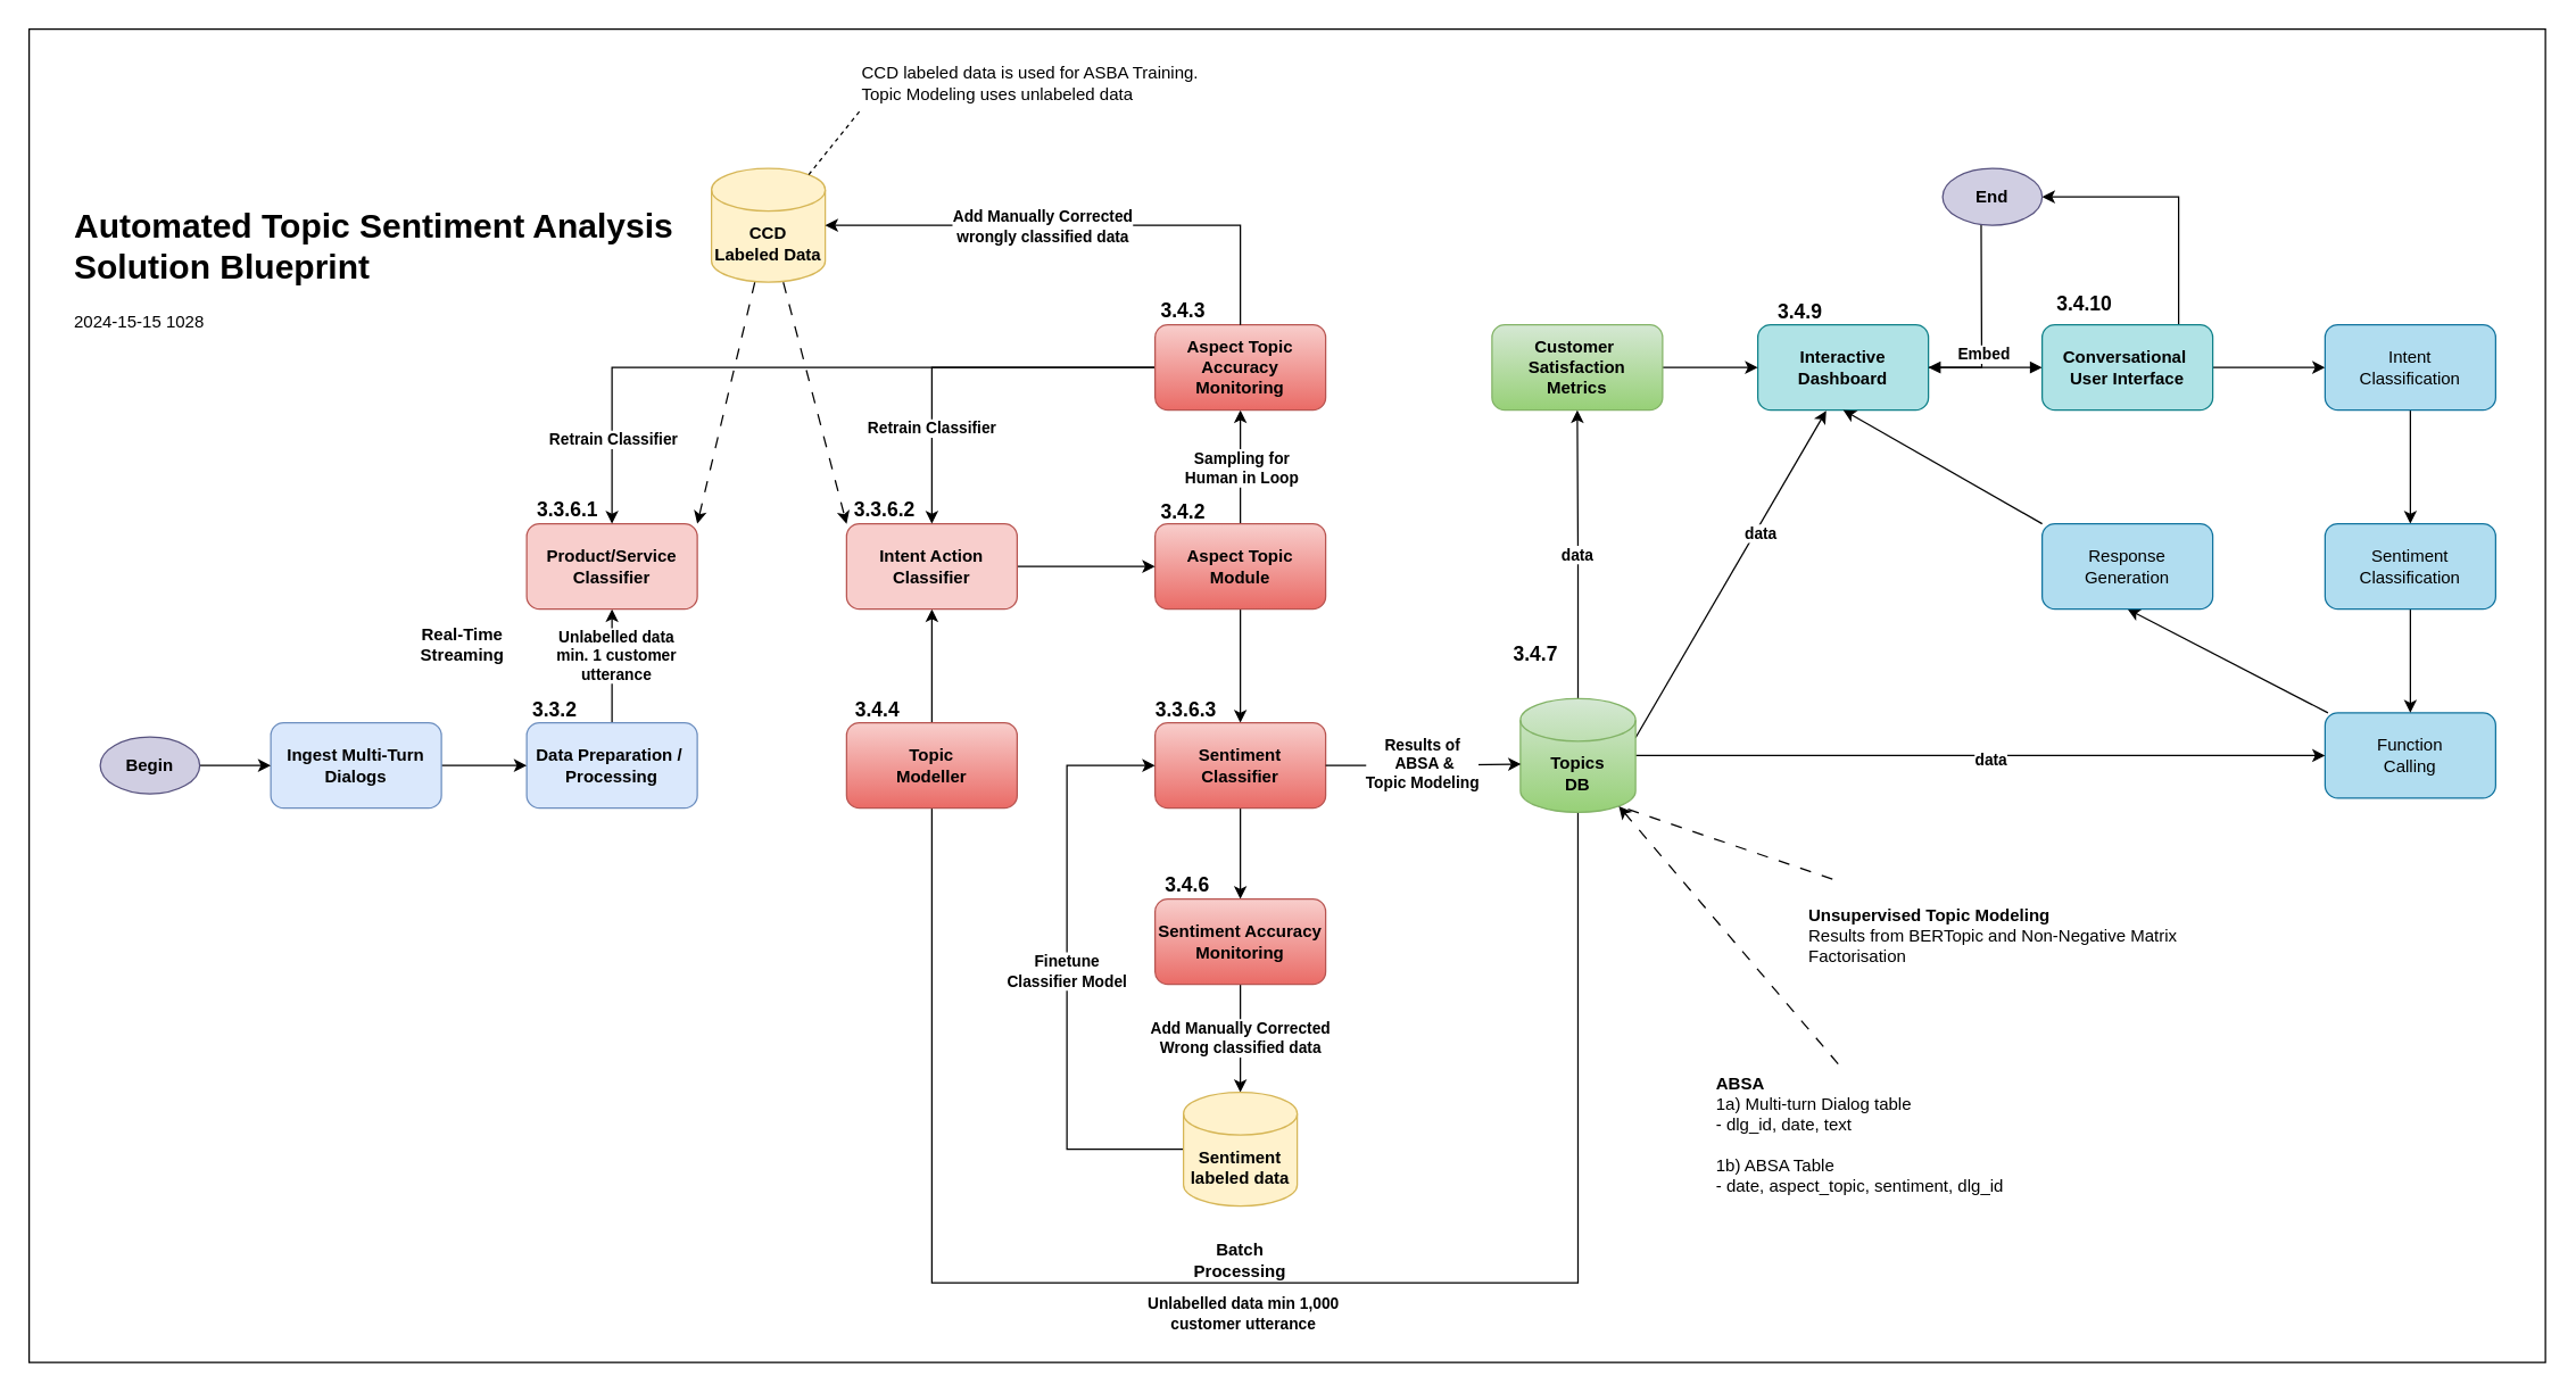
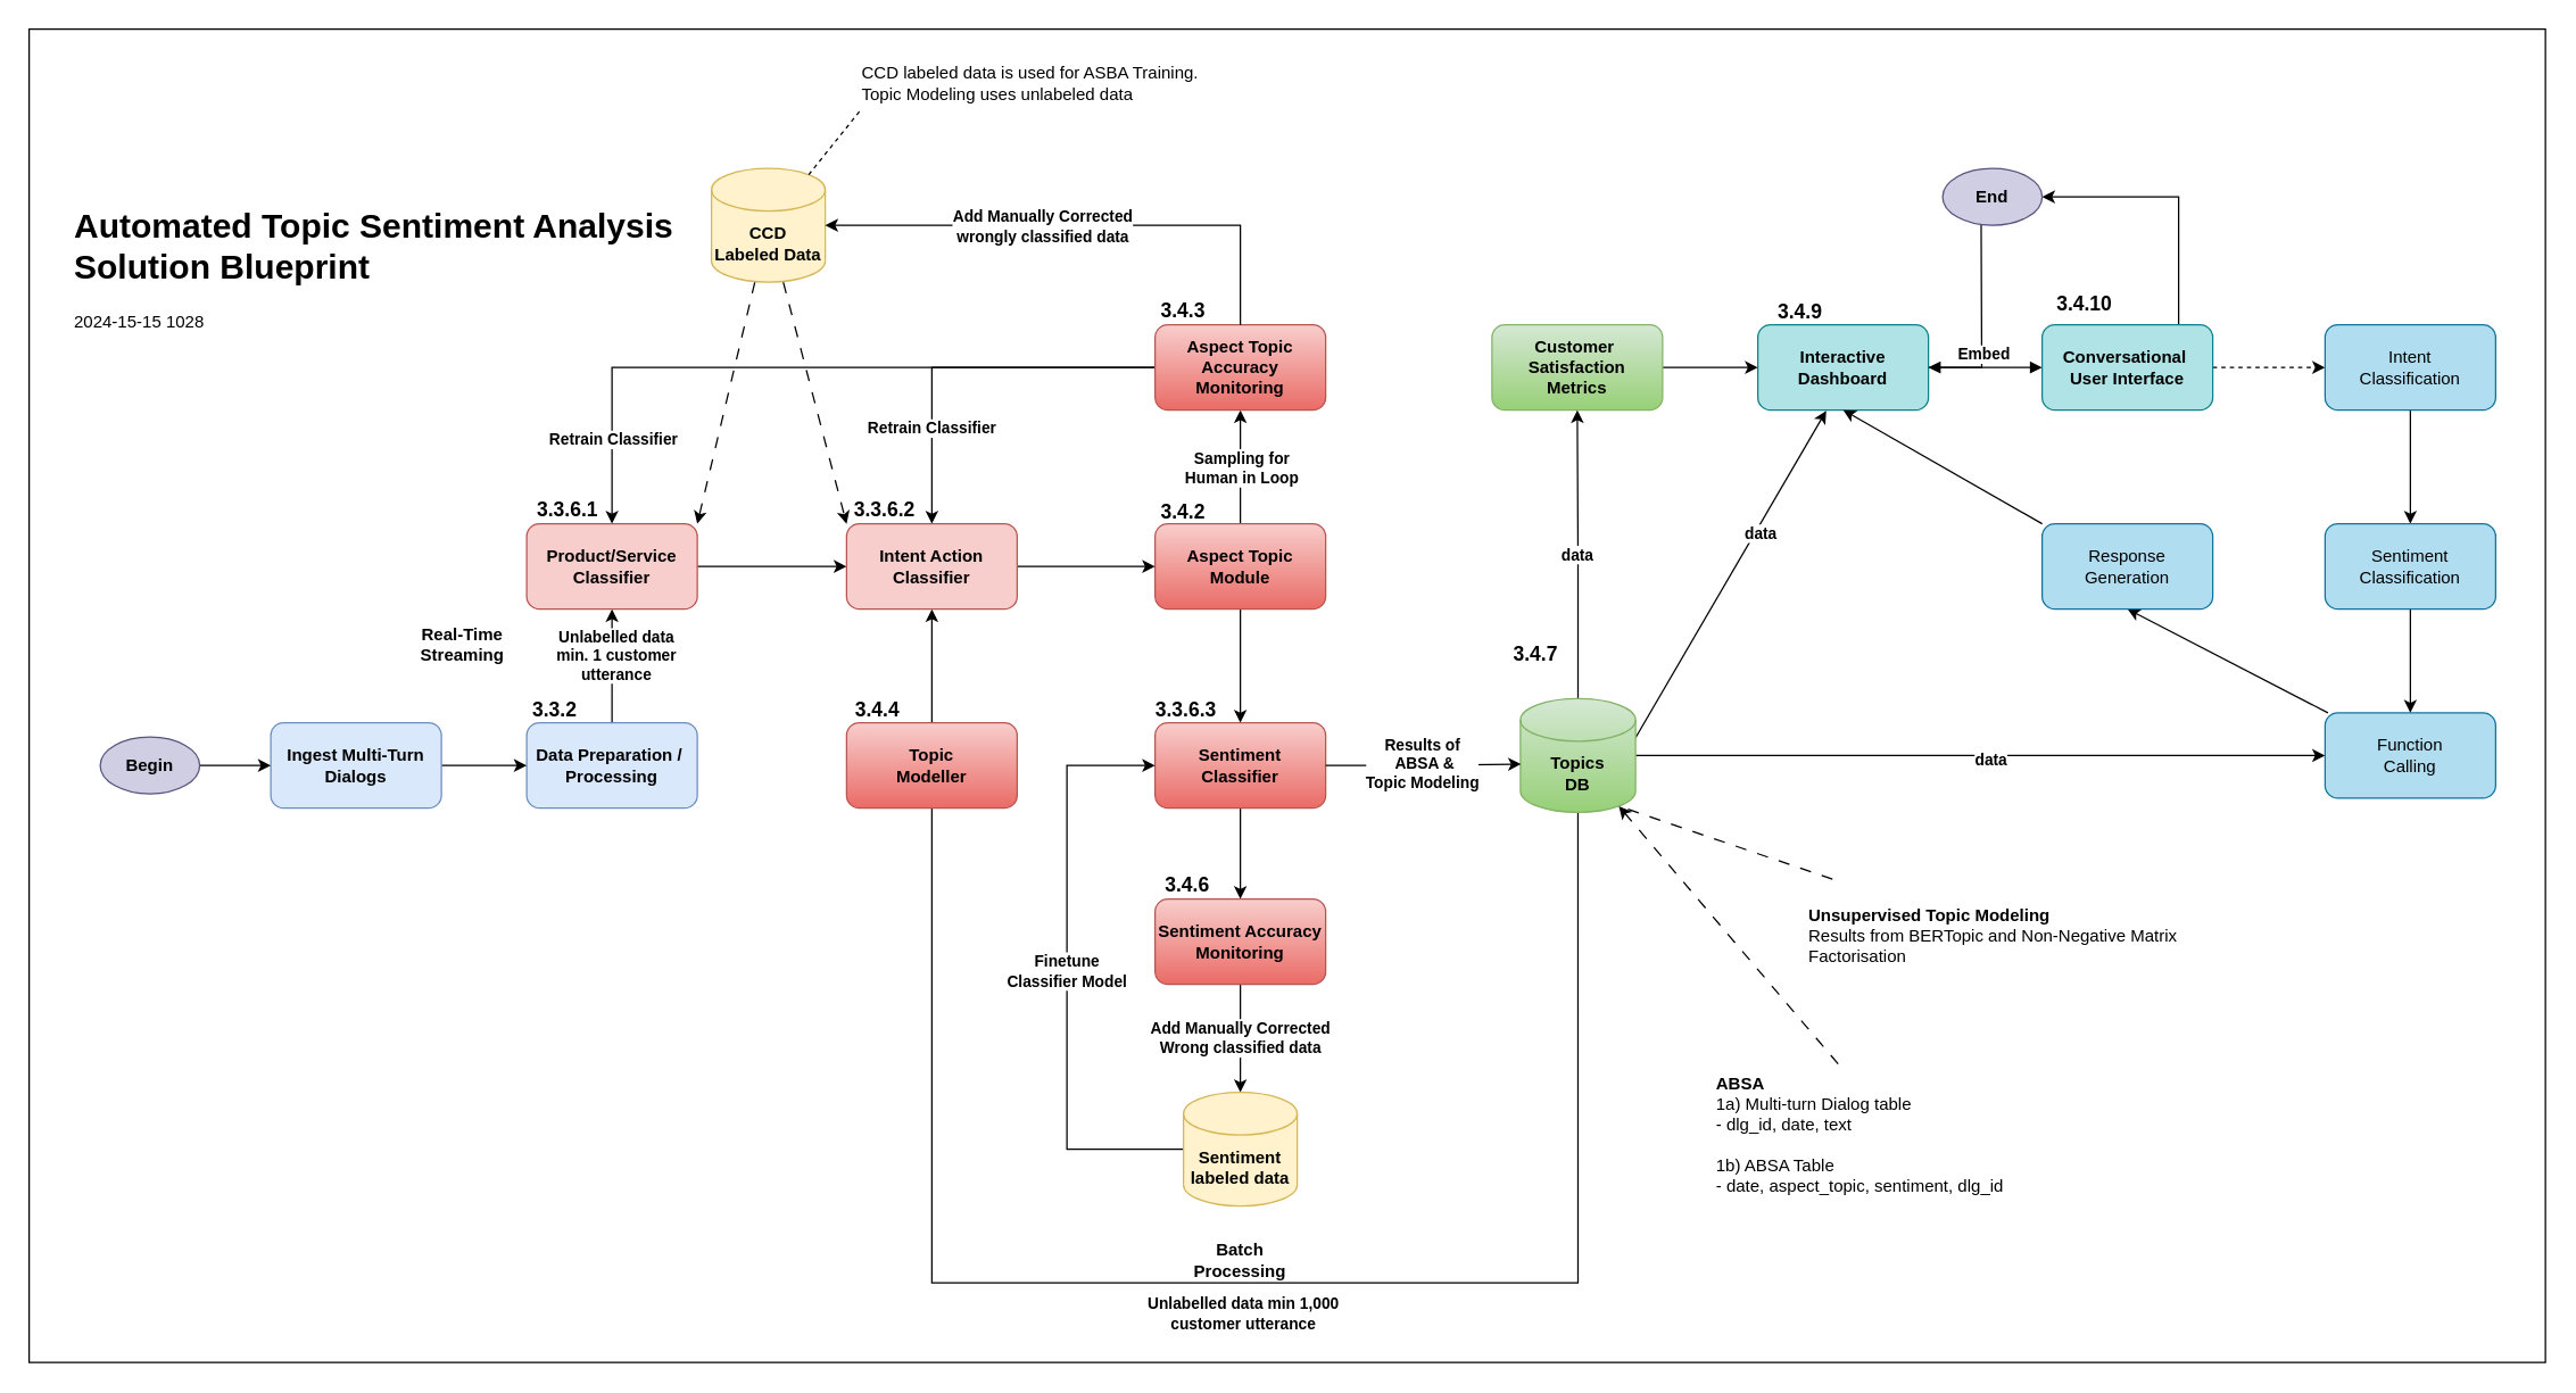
- <mxCell id="19" style="edgeStyle=orthogonalEdgeStyle;rounded=0;orthogonalLoop=1;jettySize=auto;html=1;entryX=0;entryY=0.5;entryDx=0;entryDy=0;" parent="2" source="21" target="29" edge="1"><mxGeometry relative="1" as="geometry" /></mxCell>
+ <mxCell id="19" style="edgeStyle=orthogonalEdgeStyle;rounded=0;orthogonalLoop=1;jettySize=auto;html=1;entryX=0;entryY=0.5;entryDx=0;entryDy=0;dashed=1;" parent="2" source="21" target="29" edge="1"><mxGeometry relative="1" as="geometry" /></mxCell>
+ <mxCell id="52" style="edgeStyle=orthogonalEdgeStyle;rounded=0;orthogonalLoop=1;jettySize=auto;html=1;entryX=0;entryY=0.5;entryDx=0;entryDy=0;" parent="2" source="53" target="55" edge="1"><mxGeometry relative="1" as="geometry" /></mxCell>
